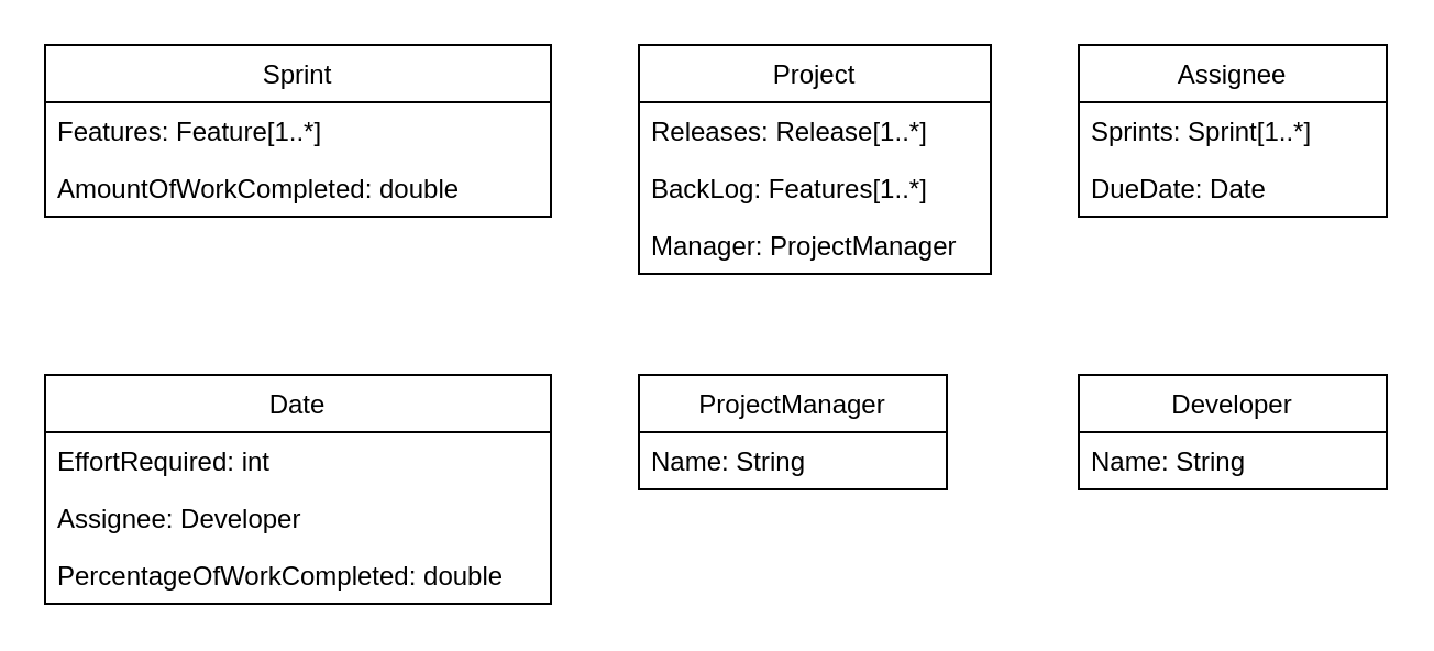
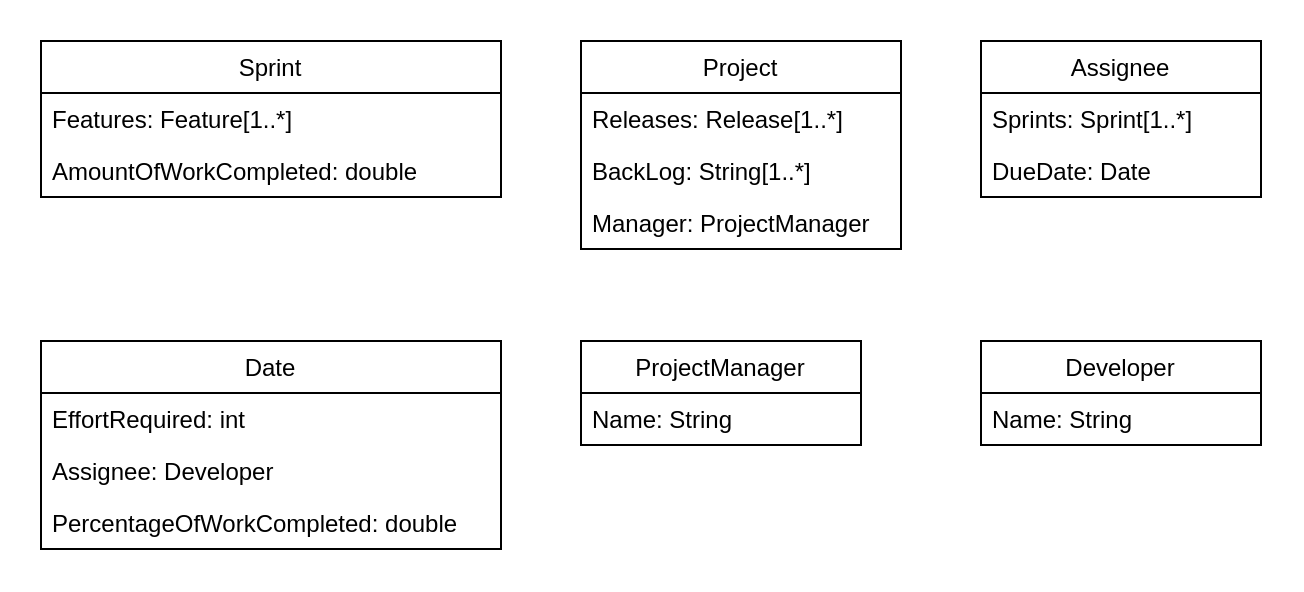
- <mxCell id="11" value="BackLog: Features[1..*]" style="text;strokeColor=none;fillColor=none;align=left;verticalAlign=top;spacingLeft=4;spacingRight=4;overflow=hidden;rotatable=0;points=[[0,0.5],[1,0.5]];portConstraint=eastwest;" vertex="1" parent="9"><mxGeometry y="52" width="160" height="26" as="geometry" /></mxCell>
+ <mxCell id="11" value="BackLog: String[1..*]" style="text;strokeColor=none;fillColor=none;align=left;verticalAlign=top;spacingLeft=4;spacingRight=4;overflow=hidden;rotatable=0;points=[[0,0.5],[1,0.5]];portConstraint=eastwest;" vertex="1" parent="9"><mxGeometry y="52" width="160" height="26" as="geometry" /></mxCell>
